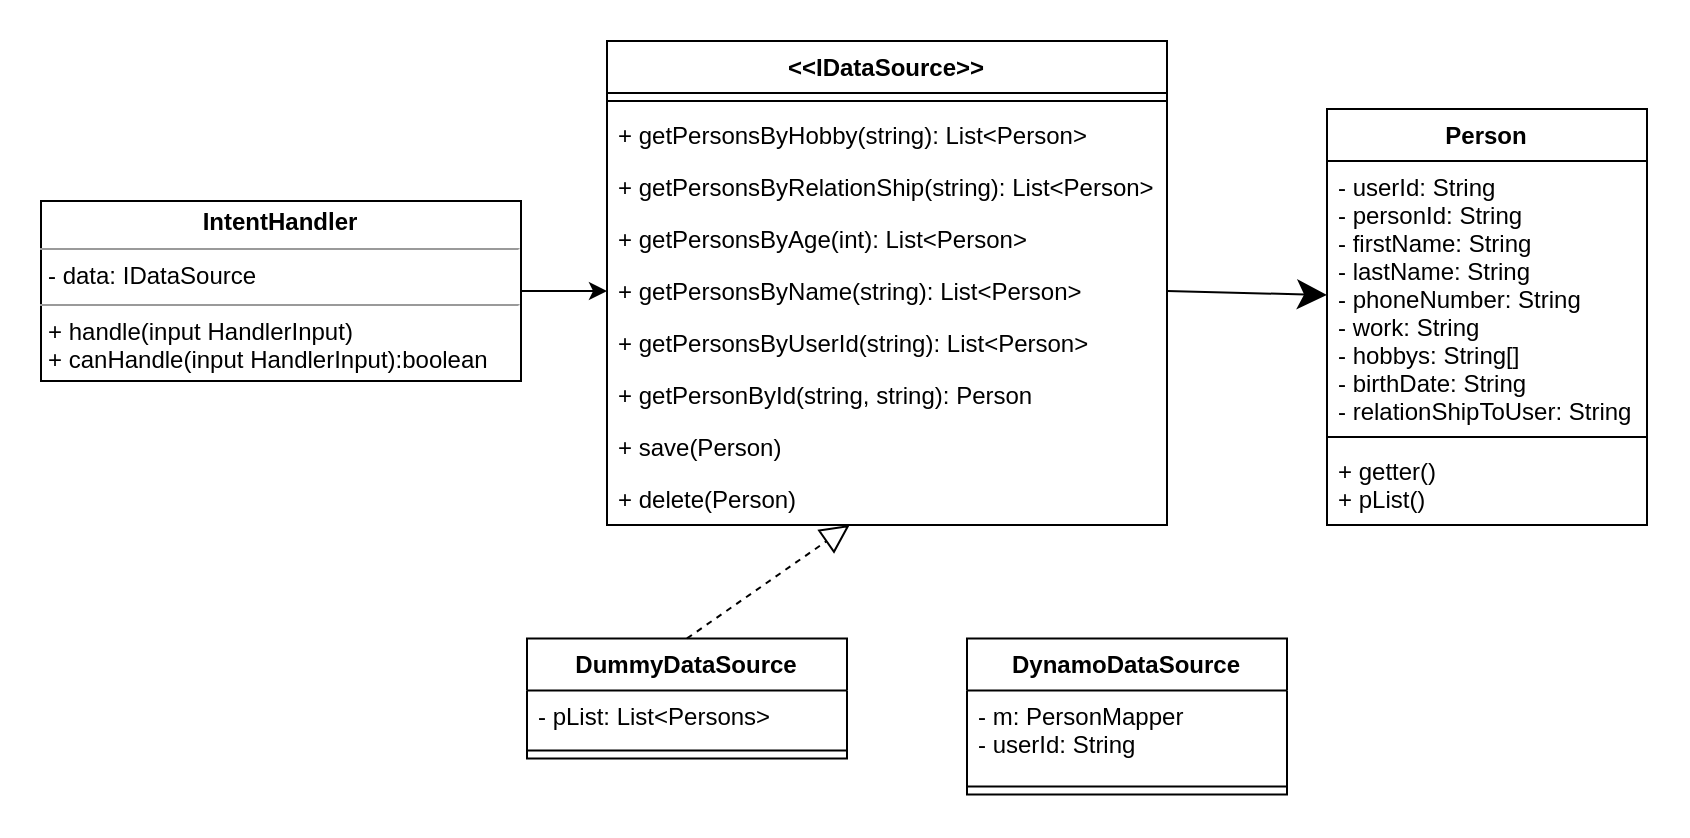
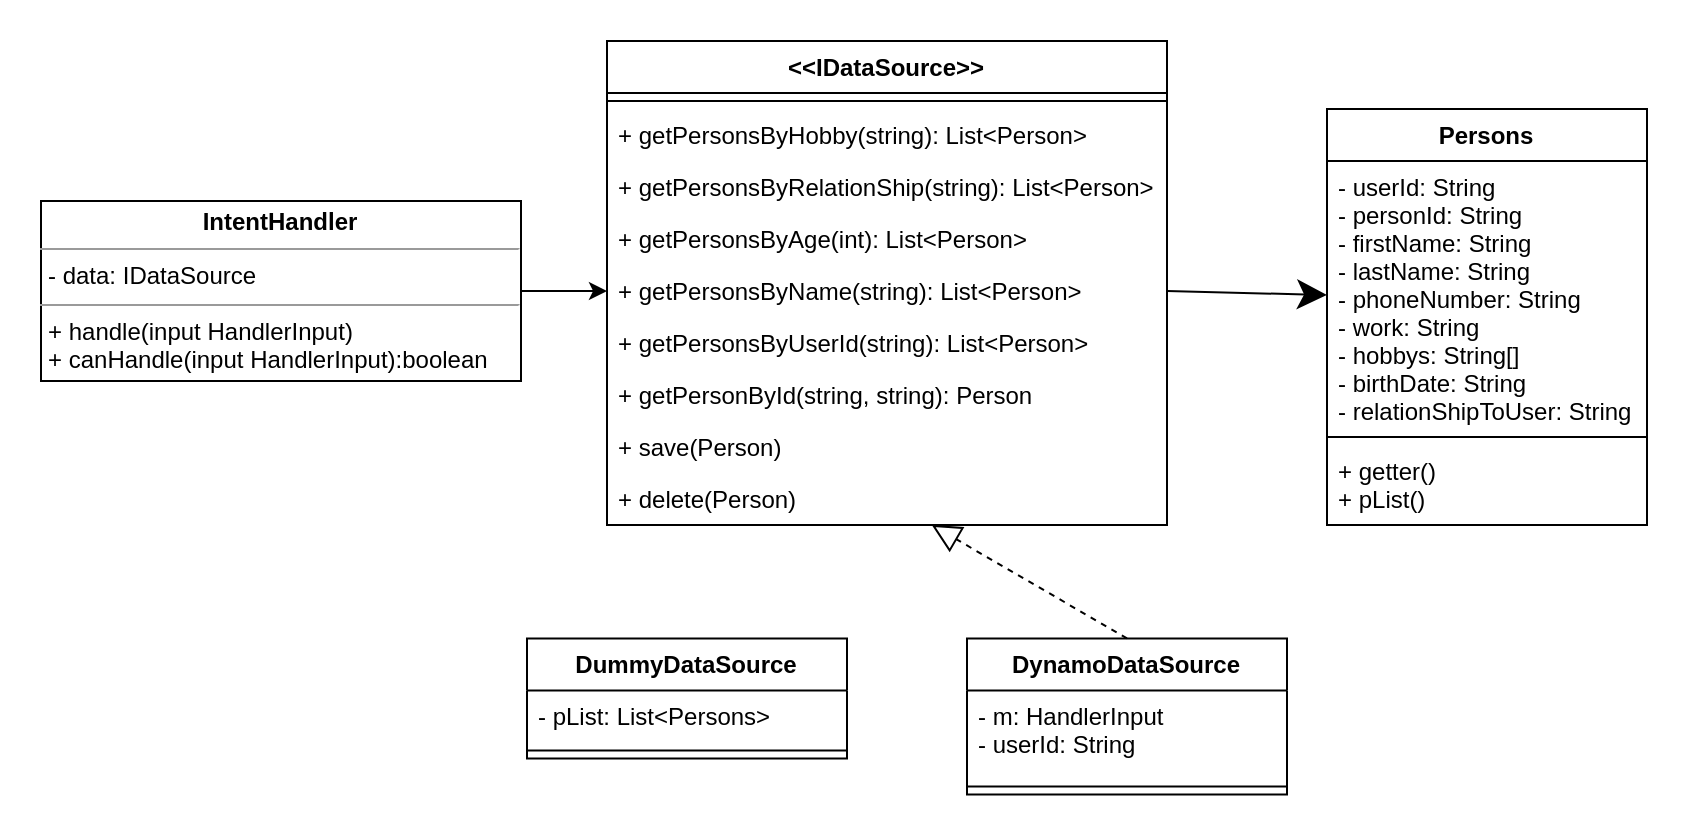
- <mxCell id="14" value="Person" style="swimlane;fontStyle=1;align=center;verticalAlign=top;childLayout=stackLayout;horizontal=1;startSize=26;horizontalStack=0;resizeParent=1;resizeParentMax=0;resizeLast=0;collapsible=1;marginBottom=0;" vertex="1" parent="1"><mxGeometry x="663" y="54" width="160" height="208" as="geometry" /></mxCell>
+ <mxCell id="14" value="Persons" style="swimlane;fontStyle=1;align=center;verticalAlign=top;childLayout=stackLayout;horizontal=1;startSize=26;horizontalStack=0;resizeParent=1;resizeParentMax=0;resizeLast=0;collapsible=1;marginBottom=0;" vertex="1" parent="1"><mxGeometry x="663" y="54" width="160" height="208" as="geometry" /></mxCell>
+ <mxCell id="26" value="" style="endArrow=block;dashed=1;endFill=0;endSize=12;html=1;exitX=0.5;exitY=0;exitDx=0;exitDy=0;" edge="1" parent="1" source="23" target="12"><mxGeometry width="160" relative="1" as="geometry"><mxPoint x="73" y="480" as="sourcePoint" /><mxPoint x="443" y="310" as="targetPoint" /></mxGeometry></mxCell>
- <mxCell id="22" value="" style="endArrow=block;dashed=1;endFill=0;endSize=12;html=1;exitX=0.5;exitY=0;exitDx=0;exitDy=0;" edge="1" parent="1" source="19" target="12"><mxGeometry width="160" relative="1" as="geometry"><mxPoint x="313" y="530" as="sourcePoint" /><mxPoint x="393" y="300" as="targetPoint" /></mxGeometry></mxCell>
- <mxCell id="24" value="- m: PersonMapper&#10;- userId: String" style="text;strokeColor=none;fillColor=none;align=left;verticalAlign=top;spacingLeft=4;spacingRight=4;overflow=hidden;rotatable=0;points=[[0,0.5],[1,0.5]];portConstraint=eastwest;" vertex="1" parent="23"><mxGeometry y="26" width="160" height="44" as="geometry" /></mxCell>
+ <mxCell id="24" value="- m: HandlerInput&#10;- userId: String" style="text;strokeColor=none;fillColor=none;align=left;verticalAlign=top;spacingLeft=4;spacingRight=4;overflow=hidden;rotatable=0;points=[[0,0.5],[1,0.5]];portConstraint=eastwest;" vertex="1" parent="23"><mxGeometry y="26" width="160" height="44" as="geometry" /></mxCell>
